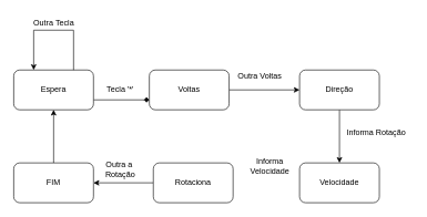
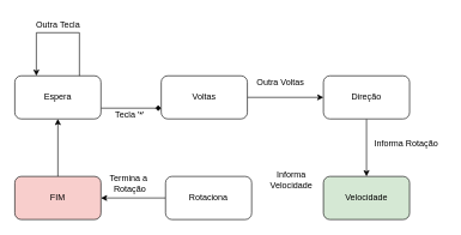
- <mxCell id="15" value="Tecla '*'" style="text;html=1;align=center;verticalAlign=middle;resizable=0;points=[];autosize=1;strokeColor=none;fillColor=none;" parent="1" vertex="1"><mxGeometry x="150" y="120" width="60" height="30" as="geometry" /></mxCell>
+ <mxCell id="15" value="Tecla '*'" style="text;html=1;align=center;verticalAlign=middle;resizable=0;points=[];autosize=1;strokeColor=none;fillColor=none;" parent="1" vertex="1"><mxGeometry x="150" y="145" width="60" height="30" as="geometry" /></mxCell>
- <mxCell id="19" value="Outra a&amp;nbsp;&lt;br&gt;Rotação" style="text;html=1;align=center;verticalAlign=middle;resizable=0;points=[];autosize=1;strokeColor=none;fillColor=none;" parent="1" vertex="1"><mxGeometry x="140" y="235" width="80" height="40" as="geometry" /></mxCell>
+ <mxCell id="19" value="Termina a&amp;nbsp;&lt;br&gt;Rotação" style="text;html=1;align=center;verticalAlign=middle;resizable=0;points=[];autosize=1;strokeColor=none;fillColor=none;" parent="1" vertex="1"><mxGeometry x="140" y="235" width="80" height="40" as="geometry" /></mxCell>
- <mxCell id="12" value="FIM" style="rounded=1;whiteSpace=wrap;html=1;" parent="1" vertex="1"><mxGeometry x="20" y="245" width="120" height="60" as="geometry" /></mxCell>
+ <mxCell id="12" value="FIM" style="rounded=1;whiteSpace=wrap;html=1;fillColor=#f8cecc;" parent="1" vertex="1"><mxGeometry x="20" y="245" width="120" height="60" as="geometry" /></mxCell>
- <mxCell id="8" value="Velocidade" style="rounded=1;whiteSpace=wrap;html=1;" parent="1" vertex="1"><mxGeometry x="450" y="245" width="120" height="60" as="geometry" /></mxCell>
+ <mxCell id="8" value="Velocidade" style="rounded=1;whiteSpace=wrap;html=1;fillColor=#d5e8d4;" parent="1" vertex="1"><mxGeometry x="450" y="245" width="120" height="60" as="geometry" /></mxCell>
